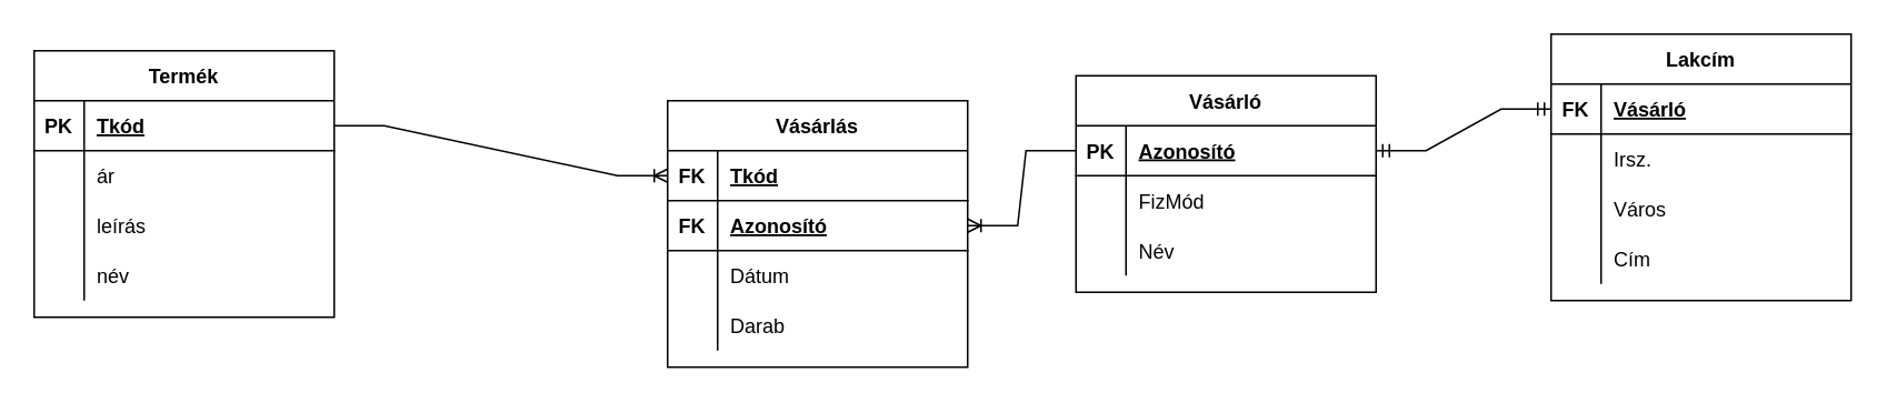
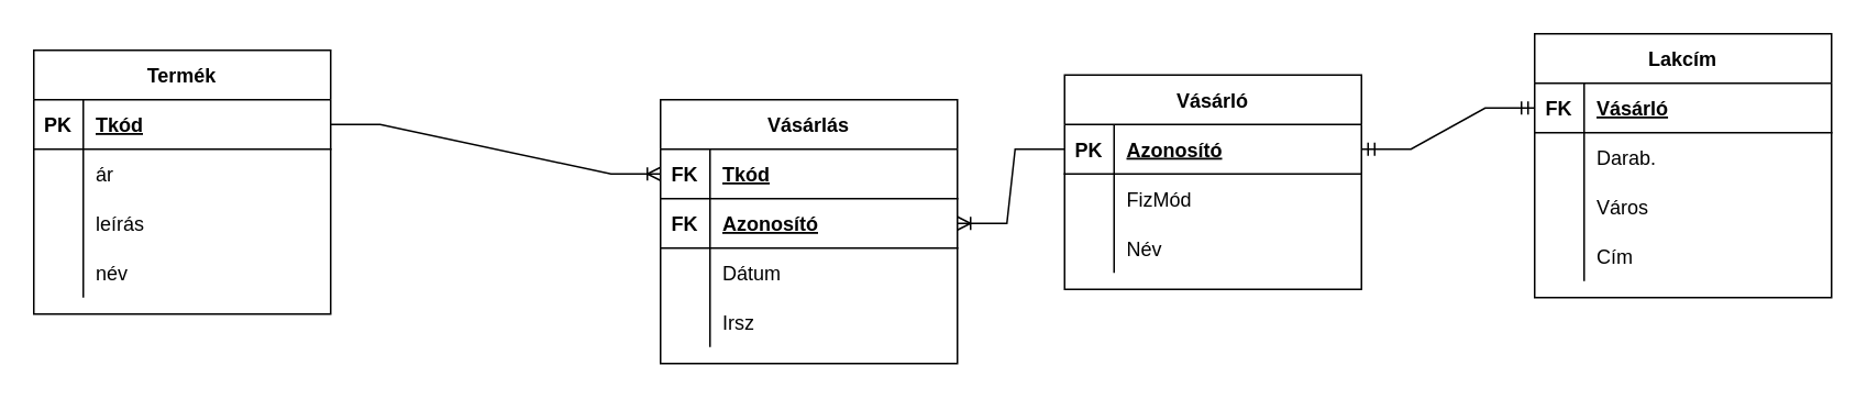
- <mxCell id="31" value="Irsz." style="shape=partialRectangle;connectable=0;fillColor=none;top=0;left=0;bottom=0;right=0;align=left;spacingLeft=6;overflow=hidden;" vertex="1" parent="29"><mxGeometry x="30" width="150" height="30" as="geometry"><mxRectangle width="150" height="30" as="alternateBounds" /></mxGeometry></mxCell>
+ <mxCell id="31" value="Darab." style="shape=partialRectangle;connectable=0;fillColor=none;top=0;left=0;bottom=0;right=0;align=left;spacingLeft=6;overflow=hidden;" vertex="1" parent="29"><mxGeometry x="30" width="150" height="30" as="geometry"><mxRectangle width="150" height="30" as="alternateBounds" /></mxGeometry></mxCell>
- <mxCell id="51" value="Darab" style="shape=partialRectangle;connectable=0;fillColor=none;top=0;left=0;bottom=0;right=0;align=left;spacingLeft=6;overflow=hidden;" vertex="1" parent="49"><mxGeometry x="30" width="150" height="30" as="geometry"><mxRectangle width="150" height="30" as="alternateBounds" /></mxGeometry></mxCell>
+ <mxCell id="51" value="Irsz" style="shape=partialRectangle;connectable=0;fillColor=none;top=0;left=0;bottom=0;right=0;align=left;spacingLeft=6;overflow=hidden;" vertex="1" parent="49"><mxGeometry x="30" width="150" height="30" as="geometry"><mxRectangle width="150" height="30" as="alternateBounds" /></mxGeometry></mxCell>
